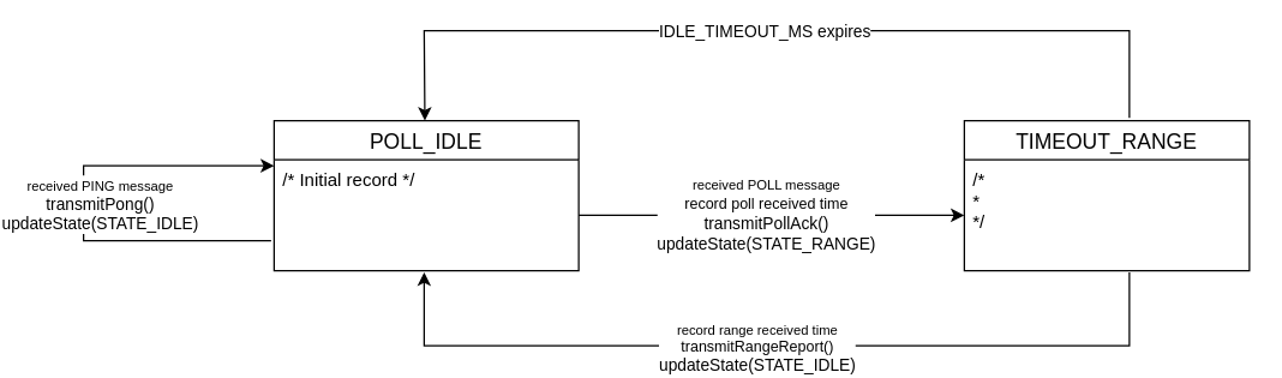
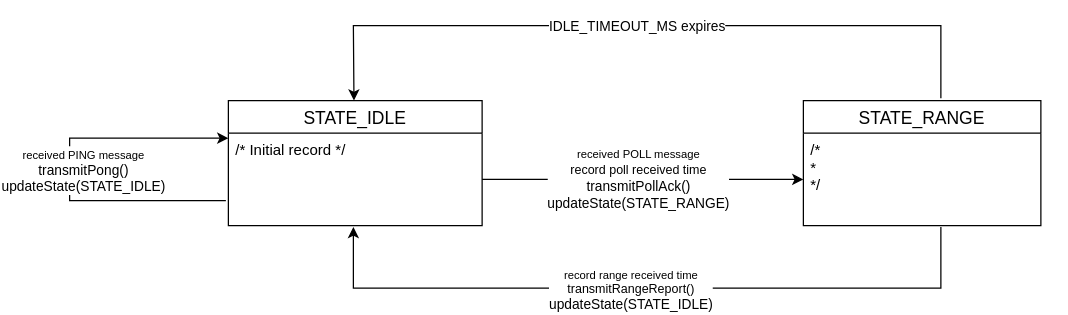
- <mxCell id="2" value="POLL_IDLE" style="swimlane;fontStyle=0;childLayout=stackLayout;horizontal=1;startSize=26;horizontalStack=0;resizeParent=1;resizeParentMax=0;resizeLast=0;collapsible=1;marginBottom=0;align=center;fontSize=14;" vertex="1" parent="1"><mxGeometry x="20" y="80" width="203" height="100" as="geometry" /></mxCell>
+ <mxCell id="2" value="STATE_IDLE" style="swimlane;fontStyle=0;childLayout=stackLayout;horizontal=1;startSize=26;horizontalStack=0;resizeParent=1;resizeParentMax=0;resizeLast=0;collapsible=1;marginBottom=0;align=center;fontSize=14;" vertex="1" parent="1"><mxGeometry x="20" y="80" width="203" height="100" as="geometry" /></mxCell>
- <mxCell id="8" value="TIMEOUT_RANGE" style="swimlane;fontStyle=0;childLayout=stackLayout;horizontal=1;startSize=26;horizontalStack=0;resizeParent=1;resizeParentMax=0;resizeLast=0;collapsible=1;marginBottom=0;align=center;fontSize=14;" vertex="1" parent="1"><mxGeometry x="480" y="80" width="190" height="100" as="geometry" /></mxCell>
+ <mxCell id="8" value="STATE_RANGE" style="swimlane;fontStyle=0;childLayout=stackLayout;horizontal=1;startSize=26;horizontalStack=0;resizeParent=1;resizeParentMax=0;resizeLast=0;collapsible=1;marginBottom=0;align=center;fontSize=14;" vertex="1" parent="1"><mxGeometry x="480" y="80" width="190" height="100" as="geometry" /></mxCell>
